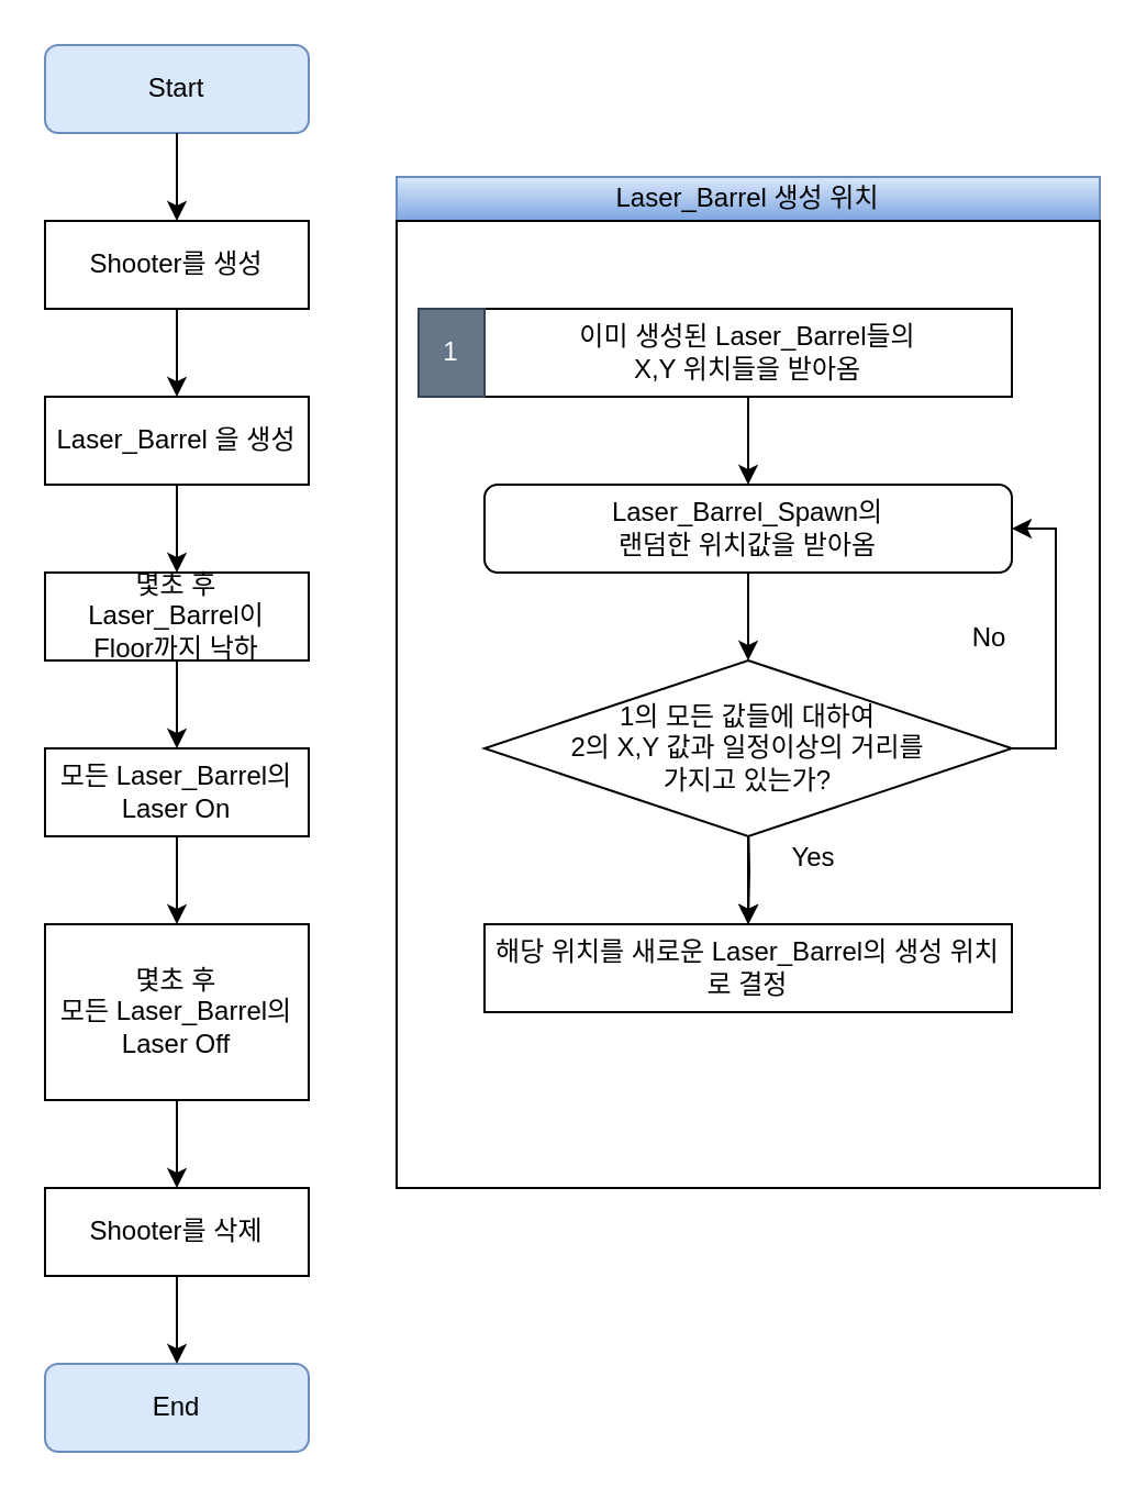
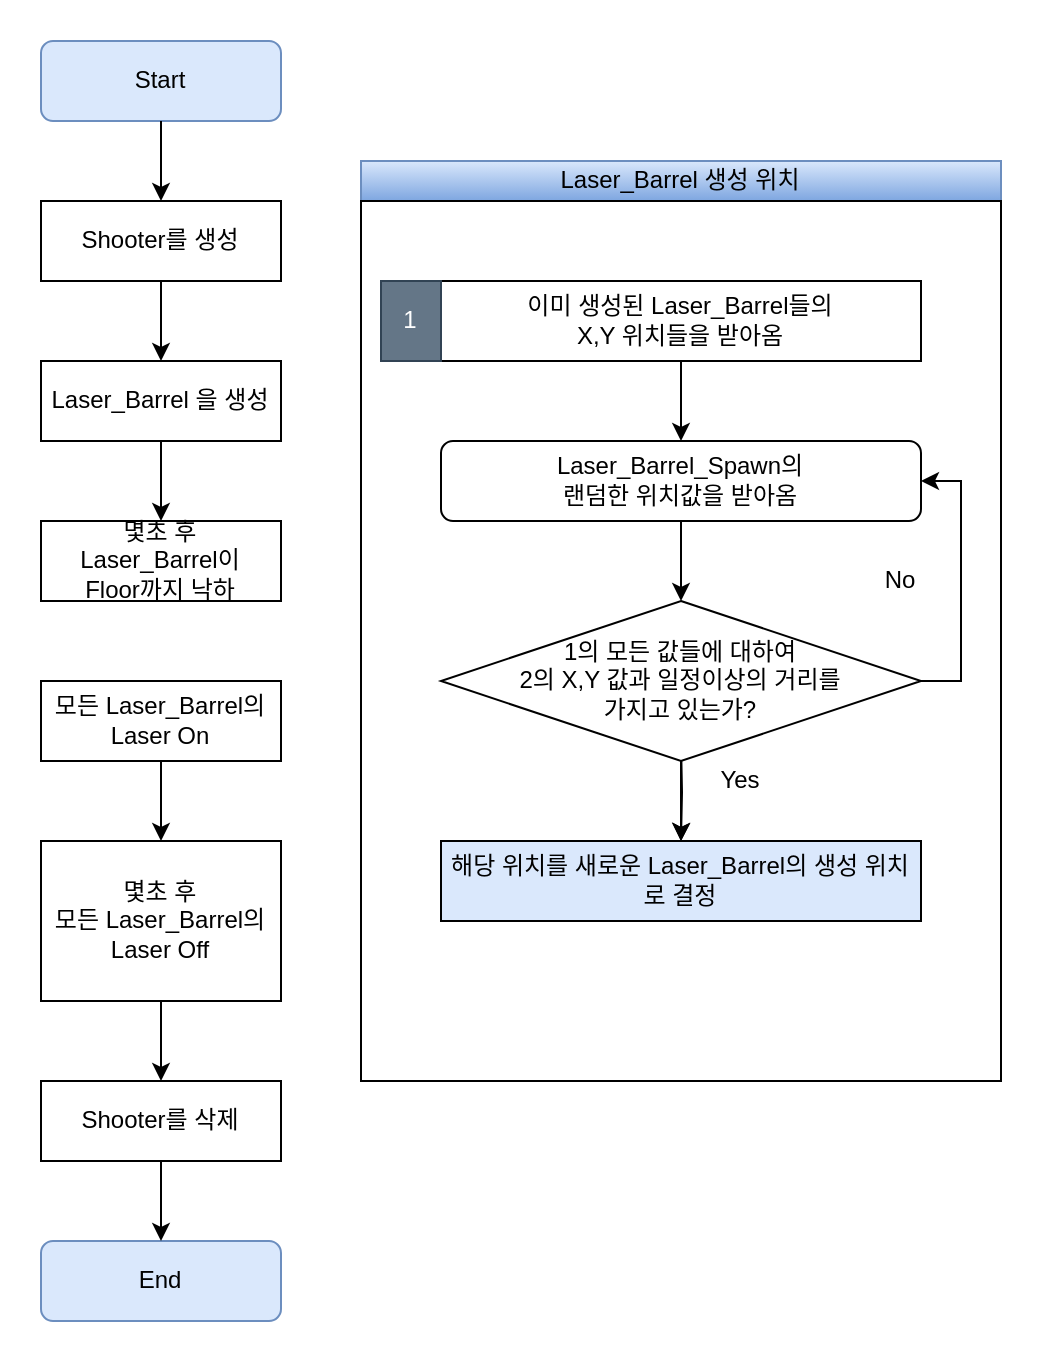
- <mxCell id="20" style="edgeStyle=orthogonalEdgeStyle;rounded=0;orthogonalLoop=1;jettySize=auto;html=1;exitX=0.5;exitY=1;exitDx=0;exitDy=0;entryX=0.5;entryY=0;entryDx=0;entryDy=0;fontColor=#030303;" edge="1" parent="16" source="21" target="31"><mxGeometry relative="1" as="geometry" /></mxCell>
- <mxCell id="5" value="해당 위치를 새로운 Laser_Barrel의 생성 위치로 결정" style="rounded=0;whiteSpace=wrap;html=1;" vertex="1" parent="1"><mxGeometry x="220" y="420" width="240" height="40" as="geometry" /></mxCell>
+ <mxCell id="5" value="해당 위치를 새로운 Laser_Barrel의 생성 위치로 결정" style="rounded=0;whiteSpace=wrap;html=1;fillColor=#dae8fc;" vertex="1" parent="1"><mxGeometry x="220" y="420" width="240" height="40" as="geometry" /></mxCell>
